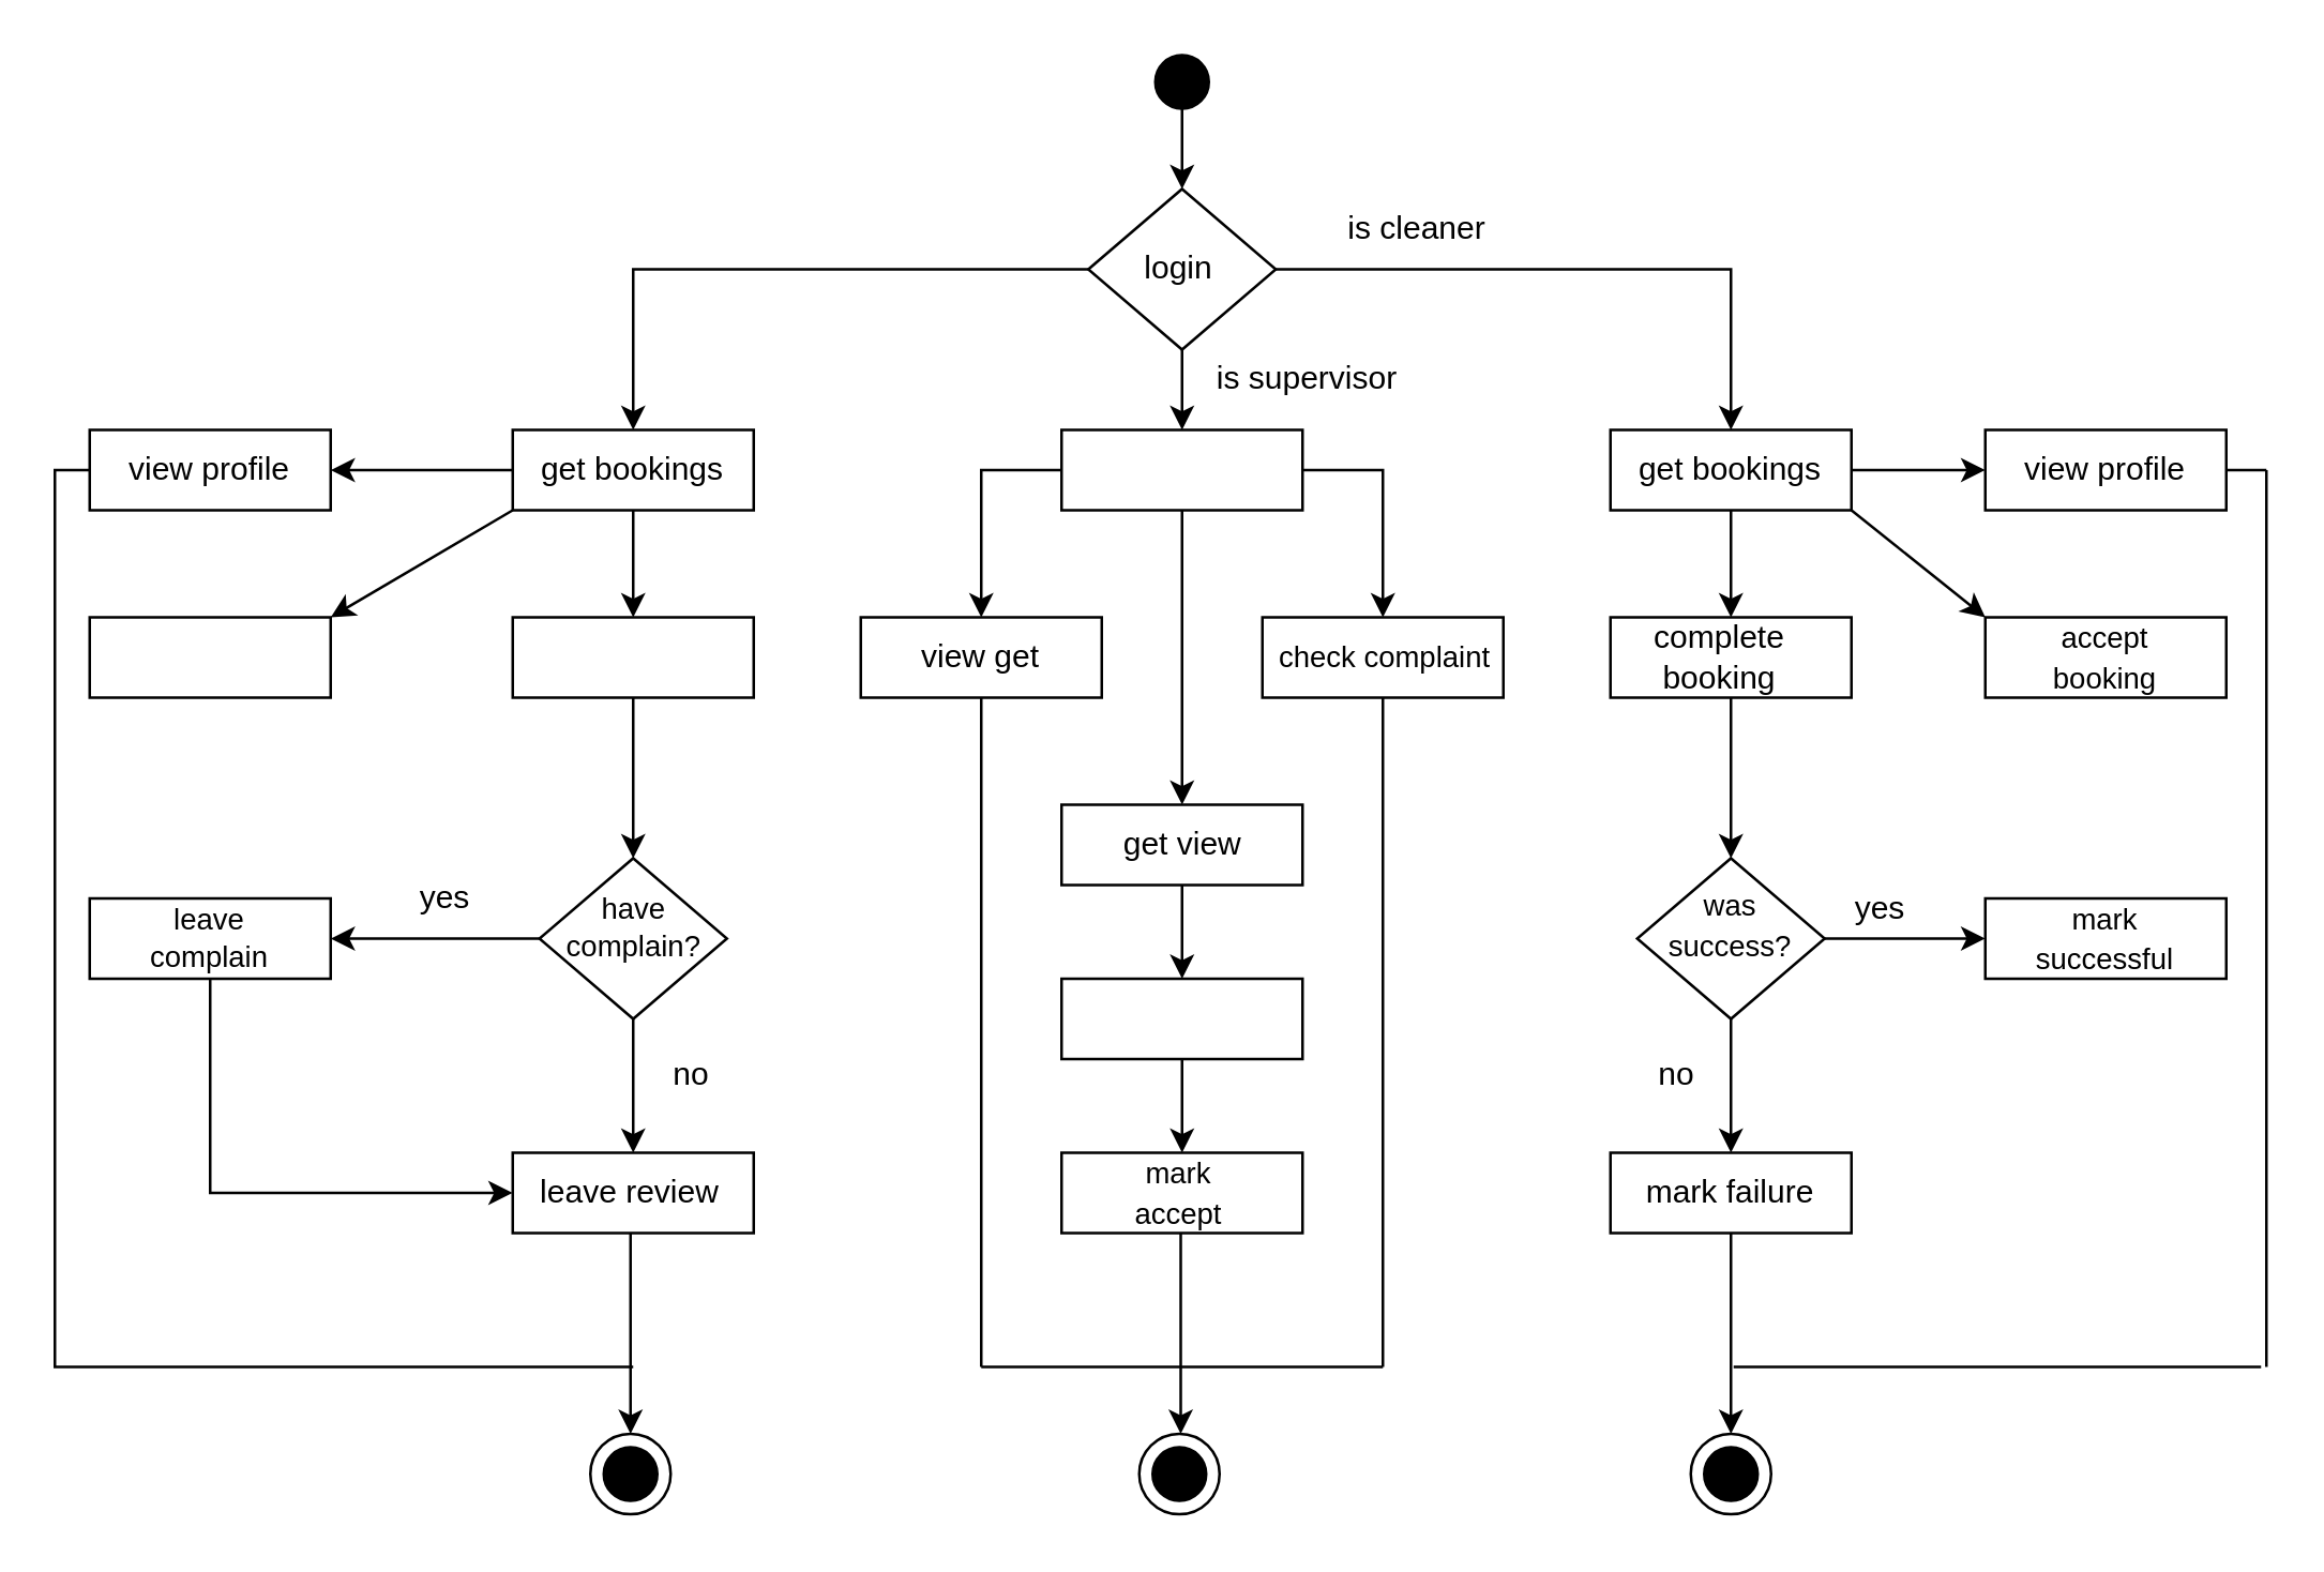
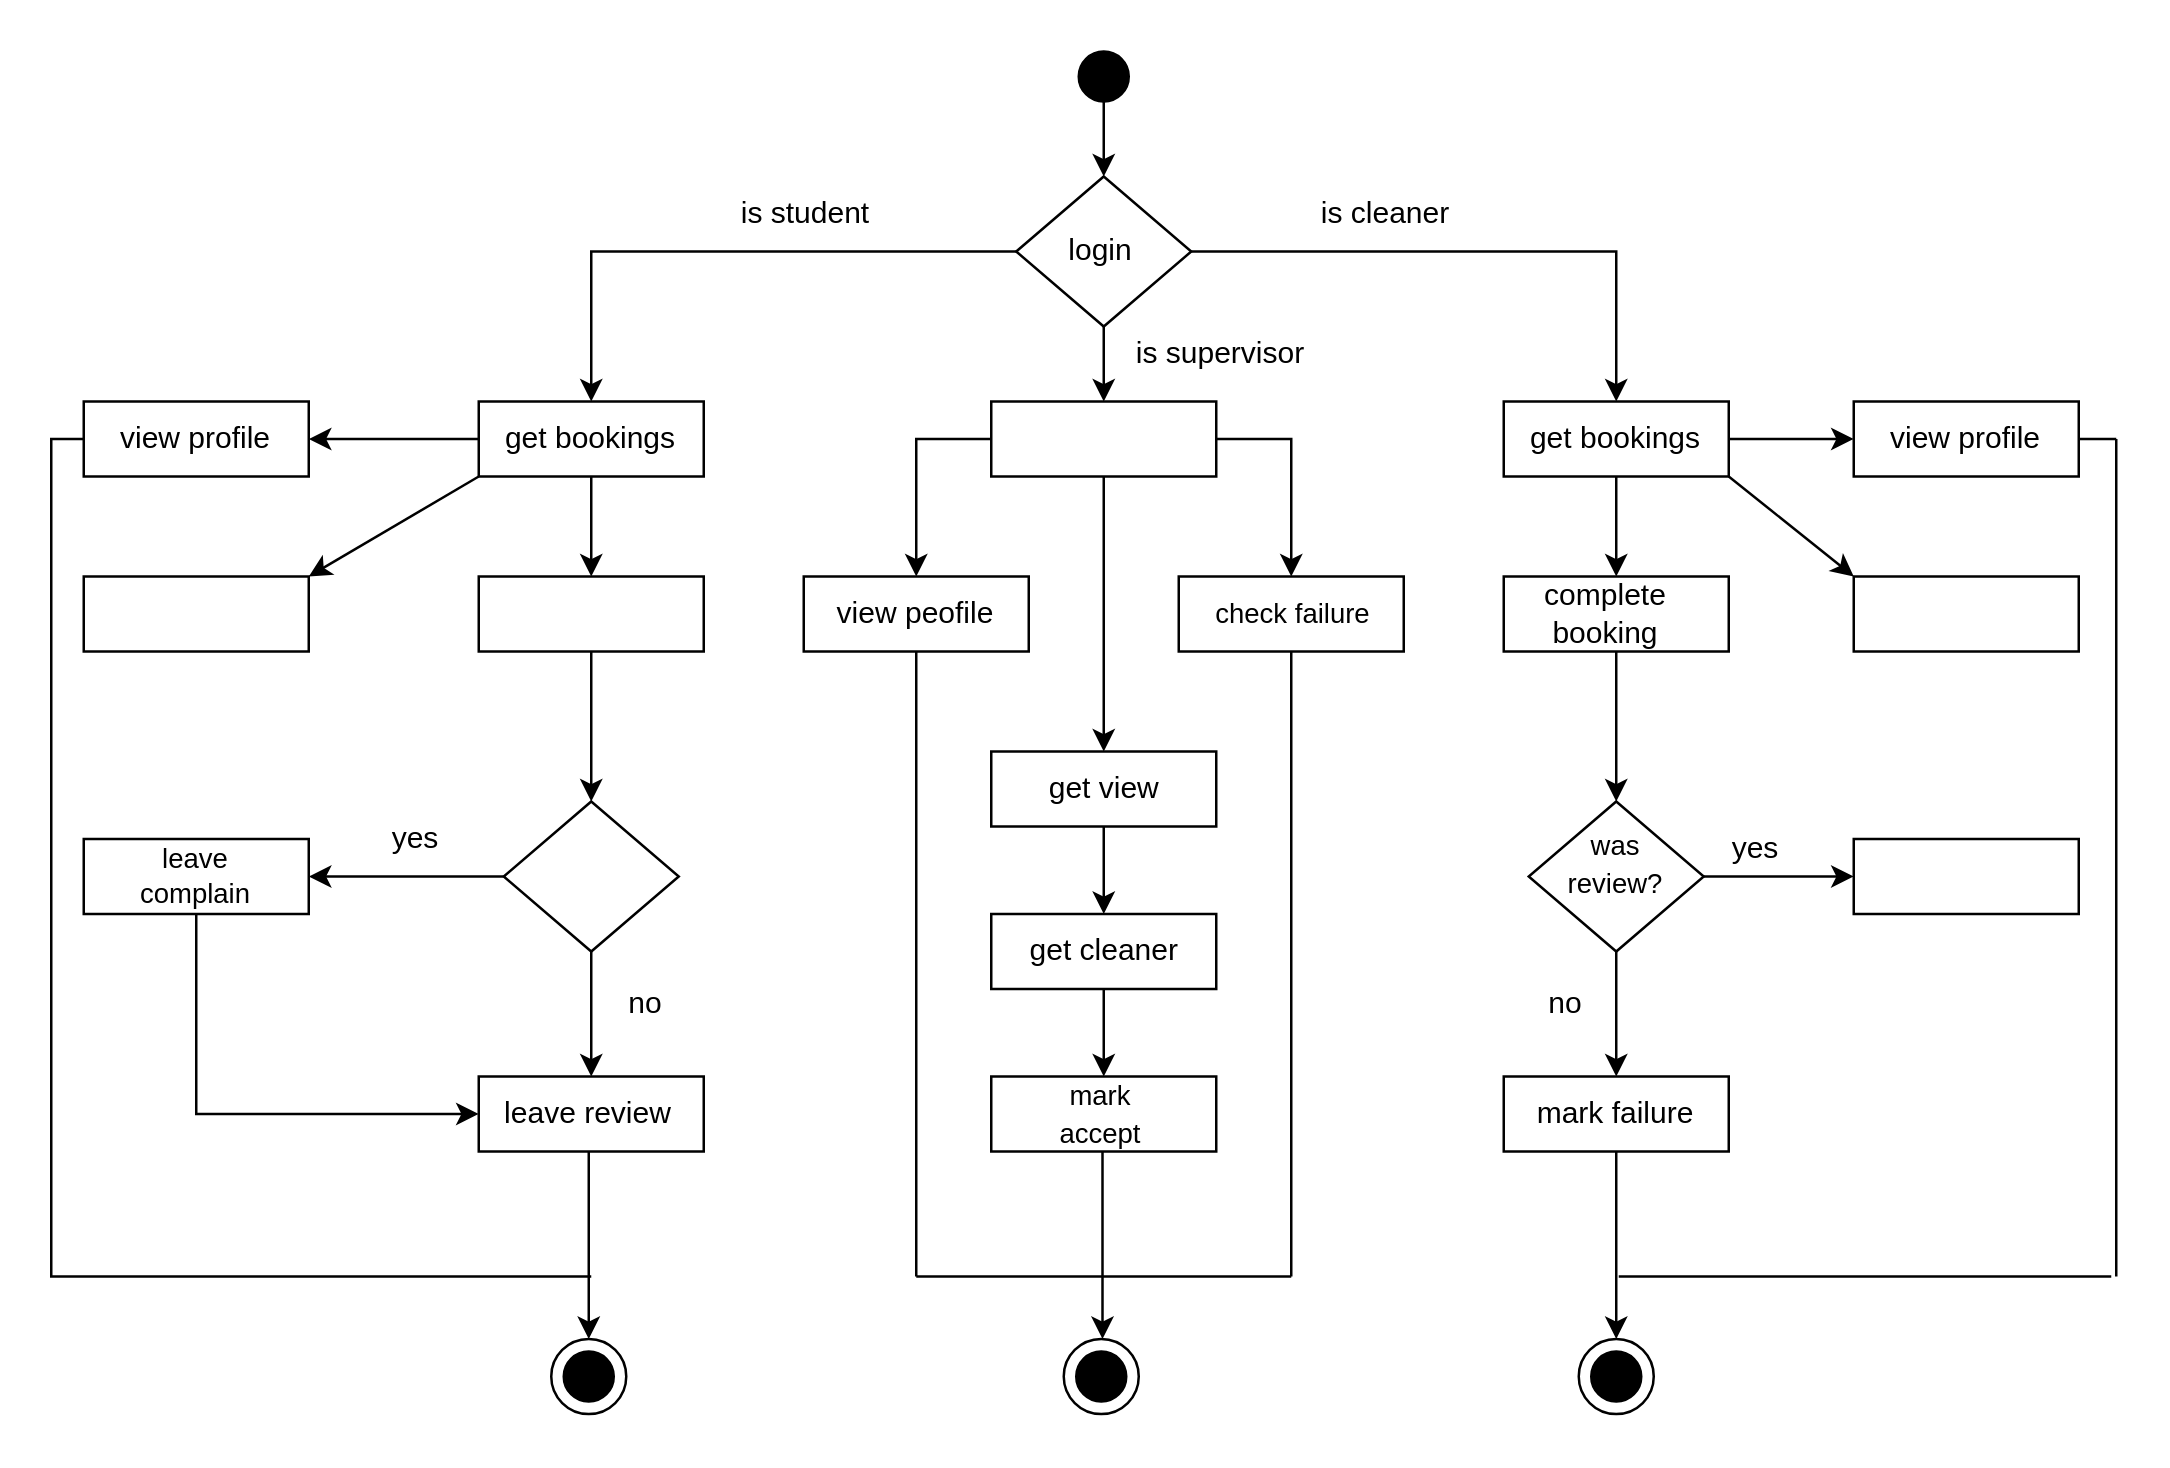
+ <mxCell id="80" value="is student" style="text;html=1;strokeColor=none;fillColor=none;align=center;verticalAlign=middle;whiteSpace=wrap;rounded=0;" vertex="1" parent="1"><mxGeometry x="292" y="70" width="60" height="30" as="geometry" /></mxCell>
- <mxCell id="85" value="is cleaner" style="text;html=1;strokeColor=none;fillColor=none;align=center;verticalAlign=middle;whiteSpace=wrap;rounded=0;" vertex="1" parent="1"><mxGeometry x="499" y="70" width="60" height="30" as="geometry" /></mxCell>
+ <mxCell id="85" value="is cleaner" style="text;html=1;strokeColor=none;fillColor=none;align=center;verticalAlign=middle;whiteSpace=wrap;rounded=0;" vertex="1" parent="1"><mxGeometry x="524" y="70" width="60" height="30" as="geometry" /></mxCell>
- <mxCell id="67" value="view get" style="text;html=1;strokeColor=none;fillColor=none;align=center;verticalAlign=middle;whiteSpace=wrap;rounded=0;" vertex="1" parent="1"><mxGeometry x="330" y="230" width="72" height="30" as="geometry" /></mxCell>
+ <mxCell id="67" value="view peofile" style="text;html=1;strokeColor=none;fillColor=none;align=center;verticalAlign=middle;whiteSpace=wrap;rounded=0;" vertex="1" parent="1"><mxGeometry x="330" y="230" width="72" height="30" as="geometry" /></mxCell>
- <mxCell id="66" value="&lt;font style=&quot;font-size: 11px;&quot;&gt;check complaint&lt;/font&gt;" style="text;html=1;strokeColor=none;fillColor=none;align=center;verticalAlign=middle;whiteSpace=wrap;rounded=0;" vertex="1" parent="1"><mxGeometry x="476" y="230" width="82" height="30" as="geometry" /></mxCell>
+ <mxCell id="66" value="&lt;font style=&quot;font-size: 11px;&quot;&gt;check failure&lt;/font&gt;" style="text;html=1;strokeColor=none;fillColor=none;align=center;verticalAlign=middle;whiteSpace=wrap;rounded=0;" vertex="1" parent="1"><mxGeometry x="476" y="230" width="82" height="30" as="geometry" /></mxCell>
- <mxCell id="71" value="&lt;font style=&quot;font-size: 11px;&quot;&gt;accept booking&lt;/font&gt;" style="text;html=1;strokeColor=none;fillColor=none;align=center;verticalAlign=middle;whiteSpace=wrap;rounded=0;" vertex="1" parent="1"><mxGeometry x="756" y="230" width="60" height="30" as="geometry" /></mxCell>
- <mxCell id="73" value="&lt;font style=&quot;font-size: 11px;&quot;&gt;was success?&lt;/font&gt;" style="text;html=1;strokeColor=none;fillColor=none;align=center;verticalAlign=middle;whiteSpace=wrap;rounded=0;" vertex="1" parent="1"><mxGeometry x="616" y="330" width="60" height="30" as="geometry" /></mxCell>
+ <mxCell id="73" value="&lt;font style=&quot;font-size: 11px;&quot;&gt;was review?&lt;/font&gt;" style="text;html=1;strokeColor=none;fillColor=none;align=center;verticalAlign=middle;whiteSpace=wrap;rounded=0;" vertex="1" parent="1"><mxGeometry x="616" y="330" width="60" height="30" as="geometry" /></mxCell>
- <mxCell id="74" value="have complain?" style="text;html=1;strokeColor=none;fillColor=none;align=center;verticalAlign=middle;whiteSpace=wrap;rounded=0;fontSize=11;" vertex="1" parent="1"><mxGeometry x="212.44" y="338" width="49.12" height="16" as="geometry" /></mxCell>
- <mxCell id="72" value="&lt;font style=&quot;font-size: 11px;&quot;&gt;mark successful&lt;/font&gt;" style="text;html=1;strokeColor=none;fillColor=none;align=center;verticalAlign=middle;whiteSpace=wrap;rounded=0;" vertex="1" parent="1"><mxGeometry x="756" y="335" width="60" height="30" as="geometry" /></mxCell>
+ <mxCell id="68" value="get cleaner" style="text;html=1;strokeColor=none;fillColor=none;align=center;verticalAlign=middle;whiteSpace=wrap;rounded=0;" vertex="1" parent="1"><mxGeometry x="406.5" y="365" width="69" height="30" as="geometry" /></mxCell>
